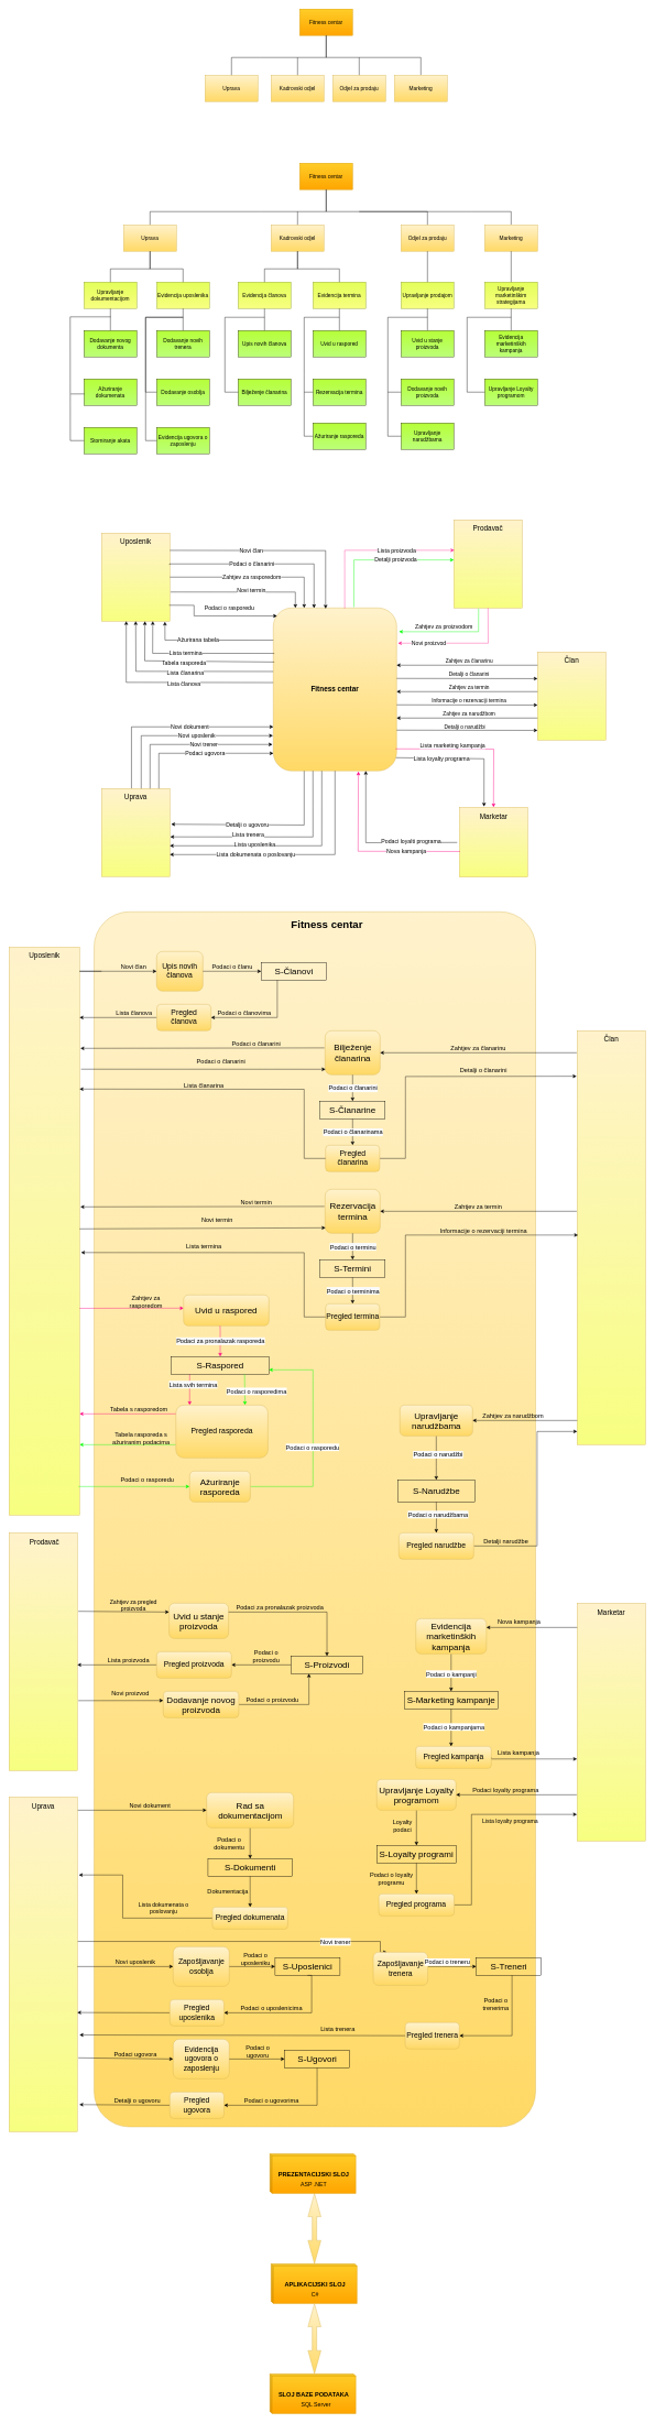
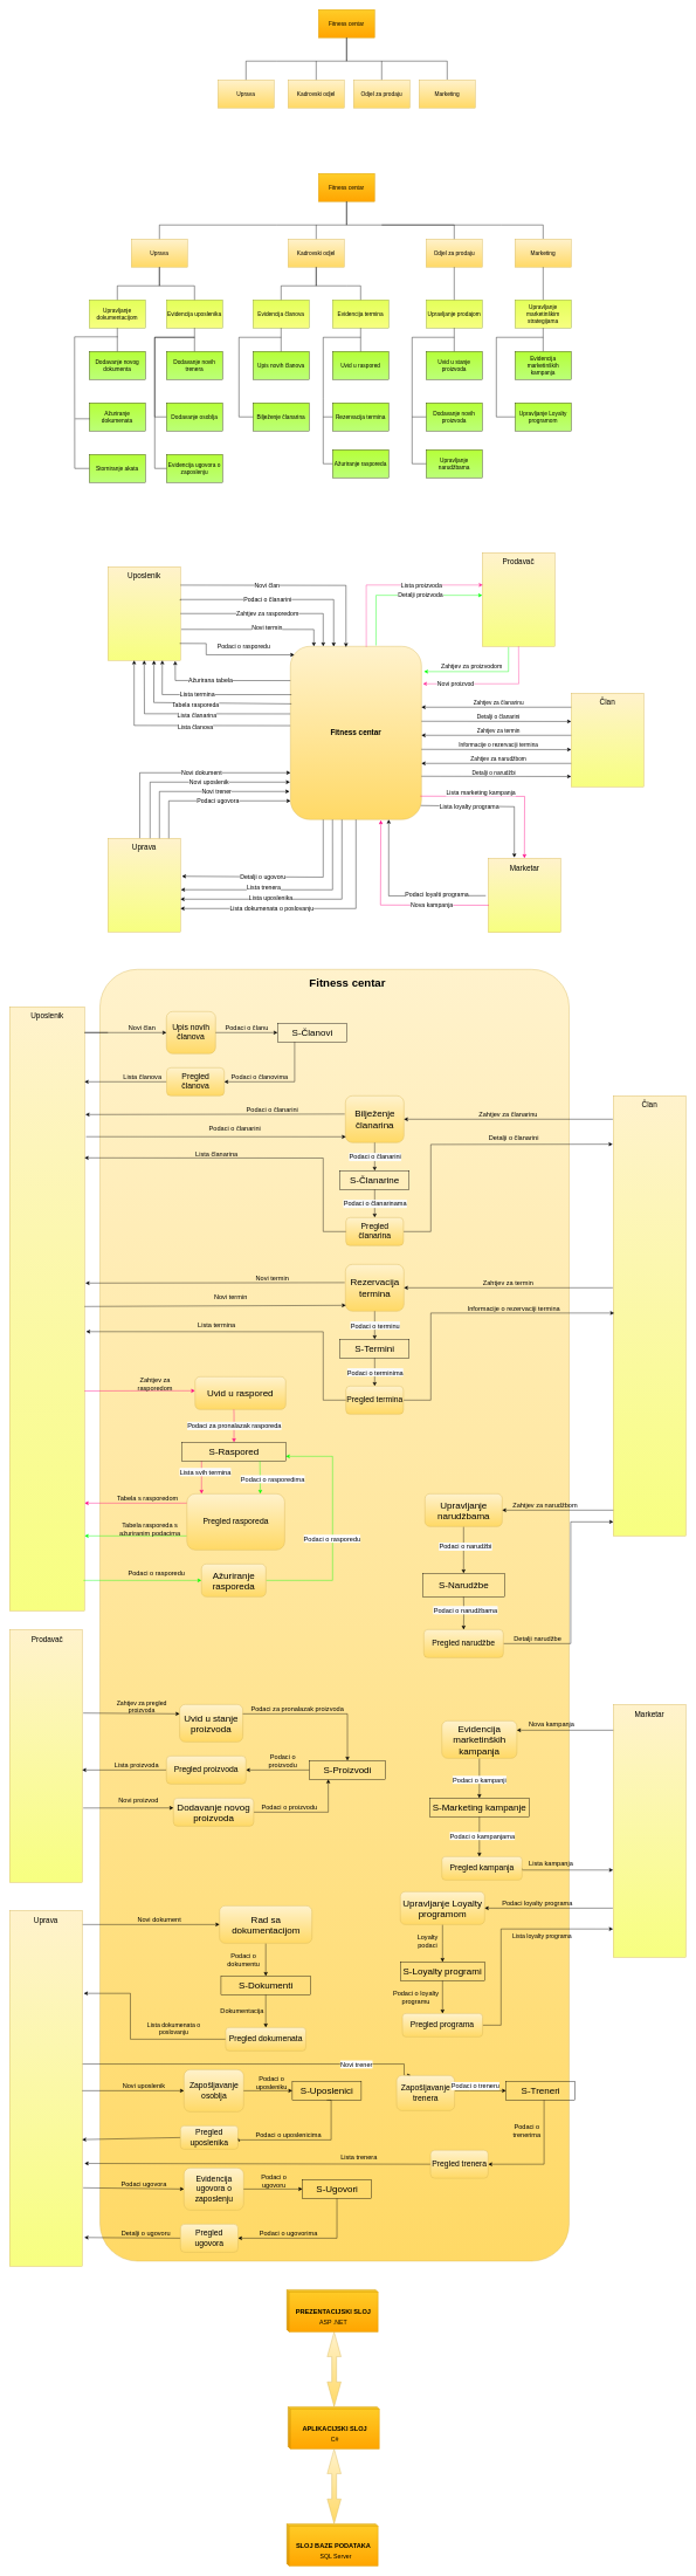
- <mxCell id="283" value="&lt;font style=&quot;font-size: 17px&quot;&gt;Pregled uposlenika&lt;/font&gt;" style="rounded=1;whiteSpace=wrap;html=1;fillColor=#fff2cc;strokeColor=#d6b656;gradientColor=#ffd966;" parent="1" vertex="1"><mxGeometry x="385" y="4540" width="123" height="60" as="geometry" /></mxCell>
+ <mxCell id="283" value="&lt;font style=&quot;font-size: 17px&quot;&gt;Pregled uposlenika&lt;/font&gt;" style="rounded=1;whiteSpace=wrap;html=1;fillColor=#fff2cc;strokeColor=#d6b656;gradientColor=#ffd966;" parent="1" vertex="1"><mxGeometry x="385" y="4540" width="123" height="50" as="geometry" /></mxCell>
